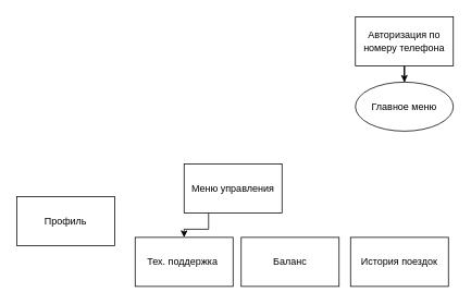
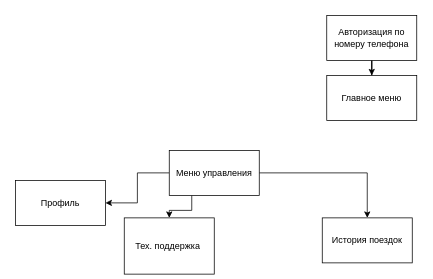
- <mxCell id="4" value="Главное меню" style="ellipse;whiteSpace=wrap;html=1;" vertex="1" parent="1"><mxGeometry x="435" y="100" width="120" height="60" as="geometry" /></mxCell>
+ <mxCell id="4" value="Главное меню" style="rounded=0;whiteSpace=wrap;html=1;" vertex="1" parent="1"><mxGeometry x="435" y="100" width="120" height="60" as="geometry" /></mxCell>
+ <mxCell id="5" style="edgeStyle=orthogonalEdgeStyle;rounded=0;orthogonalLoop=1;jettySize=auto;html=1;exitX=0;exitY=0.5;exitDx=0;exitDy=0;" edge="1" parent="1" source="8" target="10"><mxGeometry relative="1" as="geometry" /></mxCell>
+ <mxCell id="7" style="edgeStyle=orthogonalEdgeStyle;rounded=0;orthogonalLoop=1;jettySize=auto;html=1;exitX=1;exitY=0.5;exitDx=0;exitDy=0;entryX=0.5;entryY=0;entryDx=0;entryDy=0;" edge="1" parent="1" source="8" target="12"><mxGeometry relative="1" as="geometry" /></mxCell>
- <mxCell id="9" value="Тех. поддержка&amp;nbsp;" style="rounded=0;whiteSpace=wrap;html=1;" vertex="1" parent="1"><mxGeometry x="165" y="290" width="120" height="60" as="geometry" /></mxCell>
+ <mxCell id="9" value="Тех. поддержка&amp;nbsp;" style="rounded=0;whiteSpace=wrap;html=1;" vertex="1" parent="1"><mxGeometry x="165" y="290" width="120" height="75" as="geometry" /></mxCell>
- <mxCell id="11" value="Баланс" style="rounded=0;whiteSpace=wrap;html=1;" vertex="1" parent="1"><mxGeometry x="295" y="290" width="120" height="60" as="geometry" /></mxCell>
